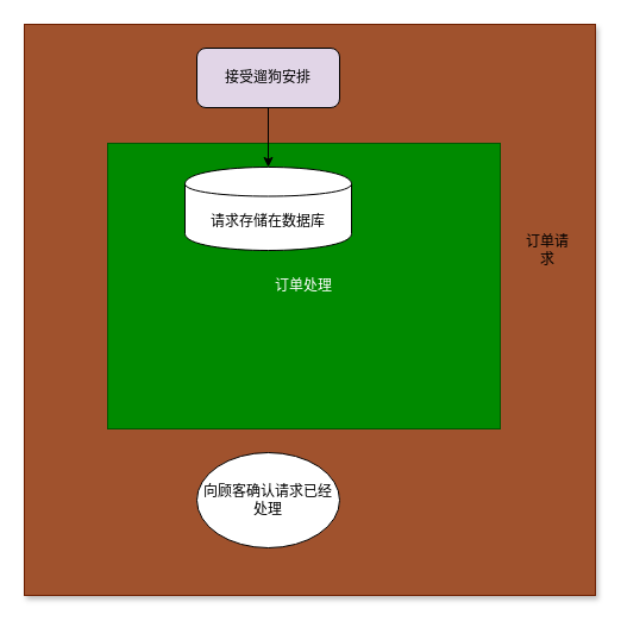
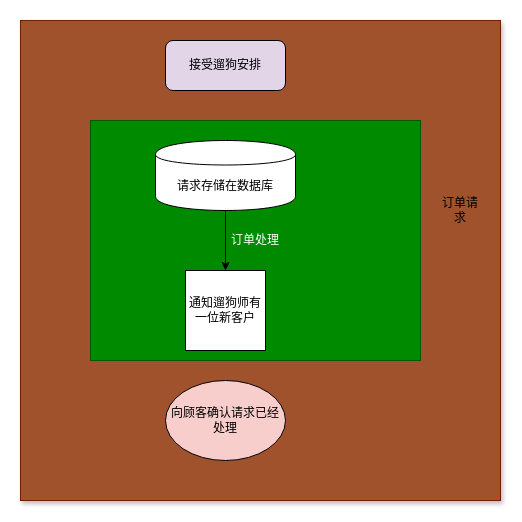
- <mxCell id="4" style="edgeStyle=orthogonalEdgeStyle;rounded=0;orthogonalLoop=1;jettySize=auto;html=1;fontFamily=Verdana;" edge="1" parent="1" source="5" target="7"><mxGeometry relative="1" as="geometry" /></mxCell>
+ <mxCell id="6" style="edgeStyle=orthogonalEdgeStyle;rounded=0;orthogonalLoop=1;jettySize=auto;html=1;fontFamily=Verdana;" edge="1" parent="1" source="7" target="8"><mxGeometry relative="1" as="geometry" /></mxCell>
+ <mxCell id="8" value="通知遛狗师有一位新客户" style="whiteSpace=wrap;html=1;aspect=fixed;fontFamily=Verdana;" vertex="1" parent="1"><mxGeometry x="185" y="270" width="80" height="80" as="geometry" /></mxCell>
- <mxCell id="9" value="向顾客确认请求已经处理" style="ellipse;whiteSpace=wrap;html=1;fontFamily=Verdana;" vertex="1" parent="1"><mxGeometry x="165" y="380" width="120" height="80" as="geometry" /></mxCell>
+ <mxCell id="9" value="向顾客确认请求已经处理" style="ellipse;whiteSpace=wrap;html=1;fontFamily=Verdana;fillColor=#f8cecc;" vertex="1" parent="1"><mxGeometry x="165" y="380" width="120" height="80" as="geometry" /></mxCell>
